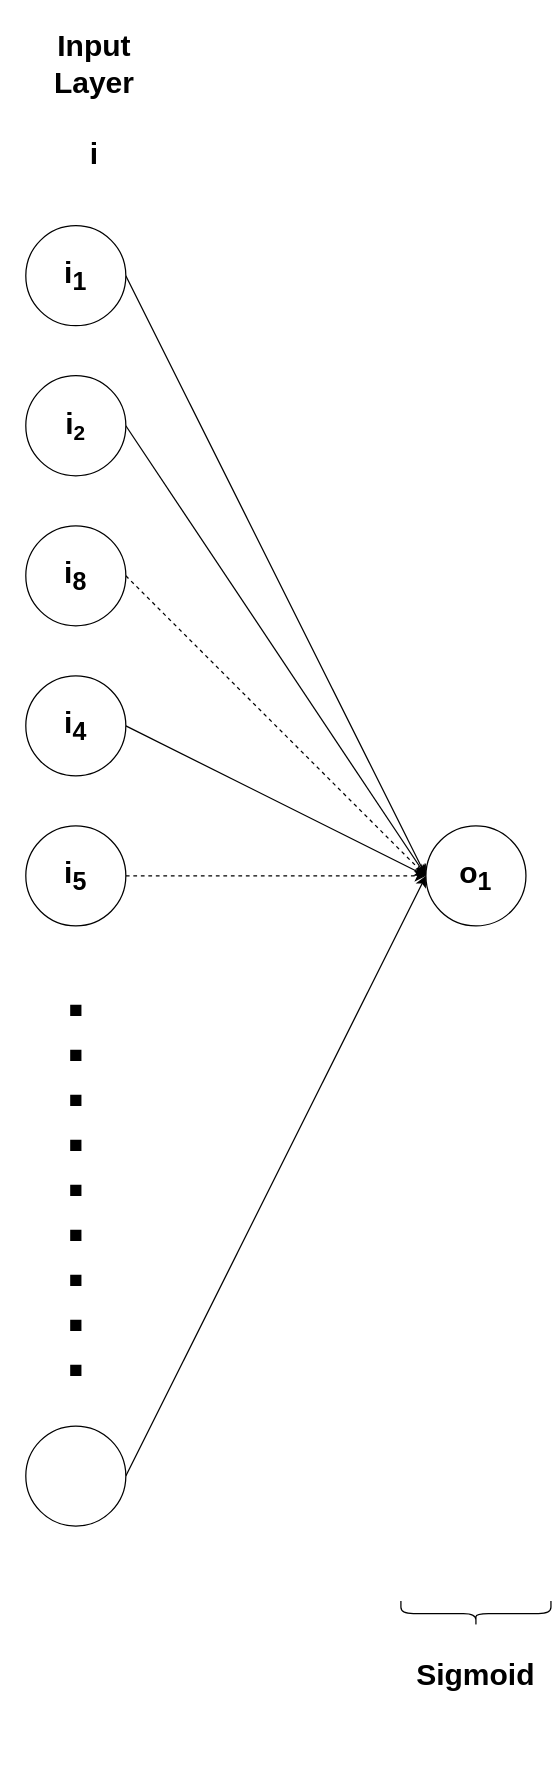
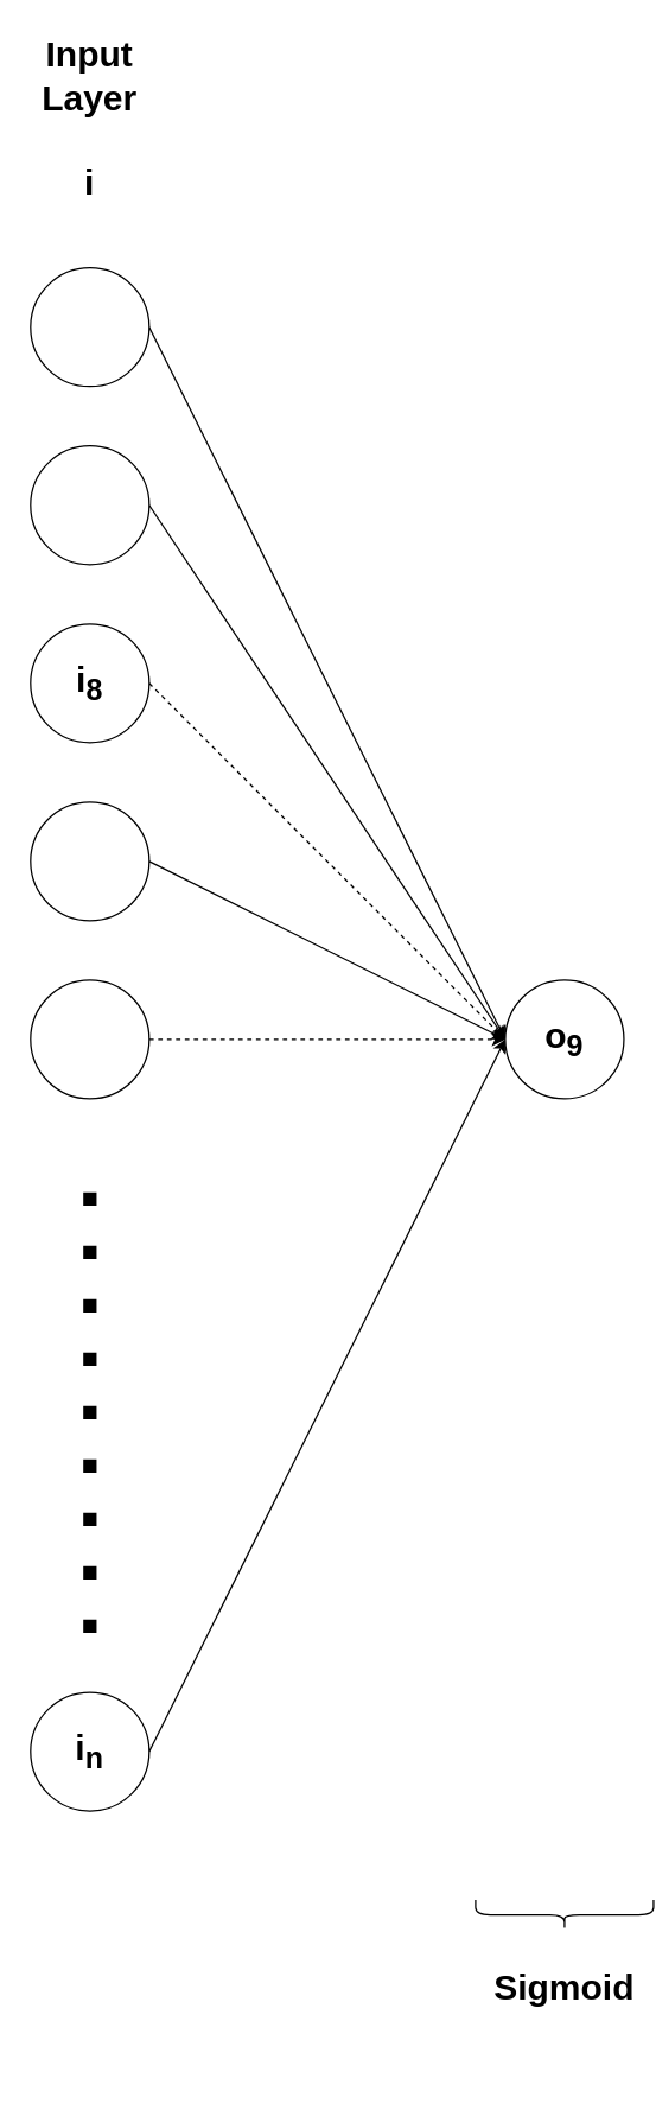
- <mxCell id="16" value="Input Layer&lt;br style=&quot;border-color: var(--border-color);&quot;&gt;&lt;br style=&quot;border-color: var(--border-color);&quot;&gt;i" style="text;html=1;strokeColor=none;fillColor=none;align=center;verticalAlign=middle;whiteSpace=wrap;rounded=0;fontSize=24;fontStyle=1" vertex="1" parent="1"><mxGeometry x="35" y="20" width="80" height="120" as="geometry" /></mxCell>
+ <mxCell id="16" value="Input Layer&lt;br style=&quot;border-color: var(--border-color);&quot;&gt;&lt;br style=&quot;border-color: var(--border-color);&quot;&gt;i" style="text;html=1;strokeColor=none;fillColor=none;align=center;verticalAlign=middle;whiteSpace=wrap;rounded=0;fontSize=24;fontStyle=1" vertex="1" parent="1"><mxGeometry x="20" y="20" width="80" height="120" as="geometry" /></mxCell>
- <mxCell id="24" value="i&lt;sub&gt;1&lt;/sub&gt;" style="text;html=1;strokeColor=none;fillColor=none;align=center;verticalAlign=middle;whiteSpace=wrap;rounded=0;fontSize=24;fontStyle=1" vertex="1" parent="1"><mxGeometry x="20" y="180" width="80" height="80" as="geometry" /></mxCell>
- <mxCell id="25" value="i&lt;span style=&quot;font-size: 20px;&quot;&gt;&lt;sub&gt;2&lt;/sub&gt;&lt;/span&gt;" style="text;html=1;strokeColor=none;fillColor=none;align=center;verticalAlign=middle;whiteSpace=wrap;rounded=0;fontSize=24;fontStyle=1" vertex="1" parent="1"><mxGeometry x="20" y="300" width="80" height="80" as="geometry" /></mxCell>
- <mxCell id="20" value="i&lt;sub style=&quot;border-color: var(--border-color);&quot;&gt;4&lt;/sub&gt;" style="text;html=1;strokeColor=none;fillColor=none;align=center;verticalAlign=middle;whiteSpace=wrap;rounded=0;fontSize=24;fontStyle=1" vertex="1" parent="1"><mxGeometry x="20" y="540" width="80" height="80" as="geometry" /></mxCell>
- <mxCell id="21" value="i&lt;sub style=&quot;border-color: var(--border-color);&quot;&gt;5&lt;/sub&gt;" style="text;html=1;strokeColor=none;fillColor=none;align=center;verticalAlign=middle;whiteSpace=wrap;rounded=0;fontSize=24;fontStyle=1" vertex="1" parent="1"><mxGeometry x="20" y="660" width="80" height="80" as="geometry" /></mxCell>
- <mxCell id="23" value="o&lt;sub&gt;1&lt;/sub&gt;" style="text;html=1;strokeColor=none;fillColor=none;align=center;verticalAlign=middle;whiteSpace=wrap;rounded=0;fontSize=24;fontStyle=1" vertex="1" parent="1"><mxGeometry x="340" y="660" width="80" height="80" as="geometry" /></mxCell>
+ <mxCell id="23" value="o&lt;sub&gt;9&lt;/sub&gt;" style="text;html=1;strokeColor=none;fillColor=none;align=center;verticalAlign=middle;whiteSpace=wrap;rounded=0;fontSize=24;fontStyle=1" vertex="1" parent="1"><mxGeometry x="340" y="660" width="80" height="80" as="geometry" /></mxCell>
+ <mxCell id="22" value="i&lt;sub&gt;n&lt;/sub&gt;" style="text;html=1;strokeColor=none;fillColor=none;align=center;verticalAlign=middle;whiteSpace=wrap;rounded=0;fontSize=24;fontStyle=1" vertex="1" parent="1"><mxGeometry x="20" y="1140" width="80" height="80" as="geometry" /></mxCell>
